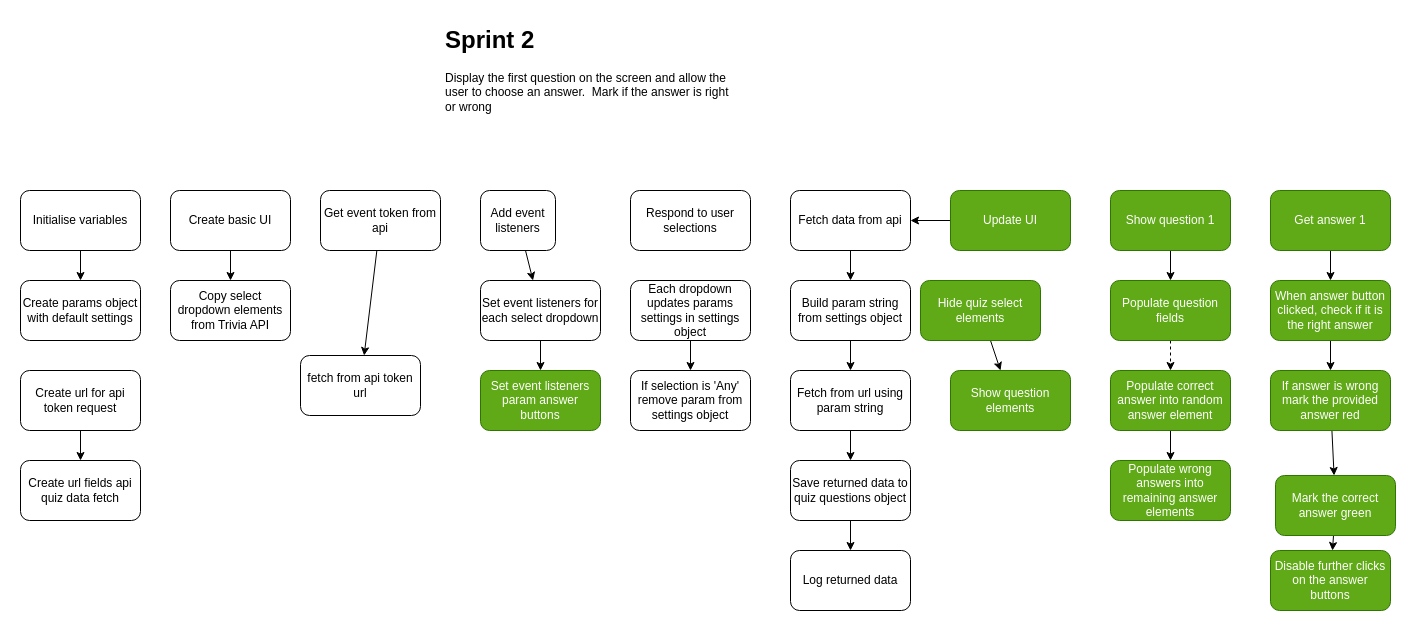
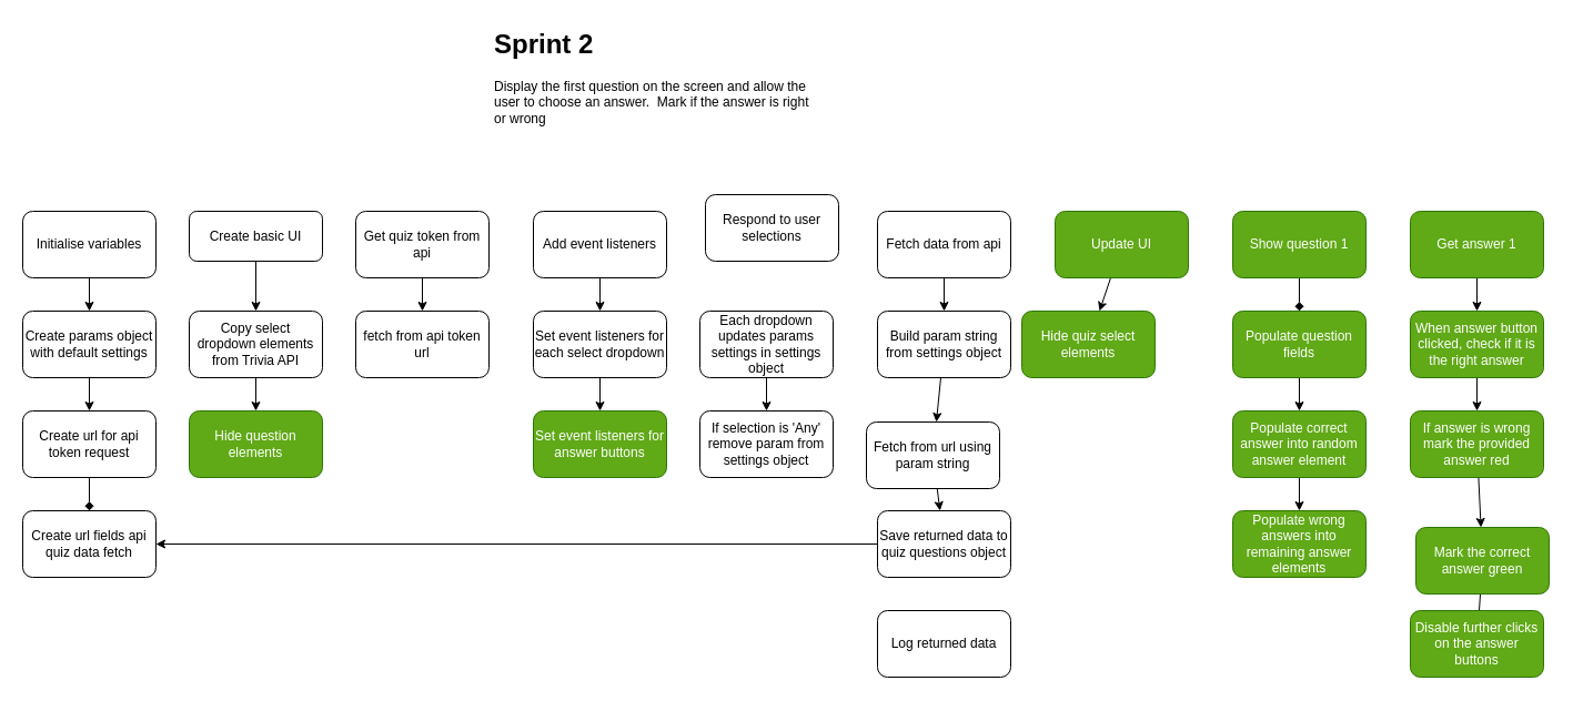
- <mxCell id="6" value="Create basic UI" style="rounded=1;whiteSpace=wrap;html=1;" parent="1" vertex="1"><mxGeometry x="170" y="190" width="120" height="60" as="geometry" /></mxCell>
+ <mxCell id="6" value="Create basic UI" style="rounded=1;whiteSpace=wrap;html=1;" parent="1" vertex="1"><mxGeometry x="170" y="190" width="120" height="45" as="geometry" /></mxCell>
- <mxCell id="27" value="Get event token from api" style="rounded=1;whiteSpace=wrap;html=1;" parent="1" vertex="1"><mxGeometry x="320" y="190" width="120" height="60" as="geometry" /></mxCell>
+ <mxCell id="27" value="Get quiz token from api" style="rounded=1;whiteSpace=wrap;html=1;" parent="1" vertex="1"><mxGeometry x="320" y="190" width="120" height="60" as="geometry" /></mxCell>
- <mxCell id="46" value="Add event listeners" style="rounded=1;whiteSpace=wrap;html=1;" vertex="1" parent="1"><mxGeometry x="480" y="190" width="75" height="60" as="geometry" /></mxCell>
+ <mxCell id="46" value="Add event listeners" style="rounded=1;whiteSpace=wrap;html=1;" vertex="1" parent="1"><mxGeometry x="480" y="190" width="120" height="60" as="geometry" /></mxCell>
- <mxCell id="11" value="Respond to user selections" style="rounded=1;whiteSpace=wrap;html=1;" parent="1" vertex="1"><mxGeometry x="630" y="190" width="120" height="60" as="geometry" /></mxCell>
+ <mxCell id="11" value="Respond to user selections" style="rounded=1;whiteSpace=wrap;html=1;" parent="1" vertex="1"><mxGeometry x="635" y="175" width="120" height="60" as="geometry" /></mxCell>
- <mxCell id="32" value="" style="edgeStyle=none;html=1;" edge="1" parent="1" source="33" target="18"><mxGeometry relative="1" as="geometry" /></mxCell>
+ <mxCell id="32" value="" style="edgeStyle=none;html=1;" edge="1" parent="1" source="33" target="36"><mxGeometry relative="1" as="geometry" /></mxCell>
- <mxCell id="38" value="" style="edgeStyle=none;html=1;" edge="1" parent="1" source="39" target="41"><mxGeometry relative="1" as="geometry" /></mxCell>
+ <mxCell id="38" value="" style="edgeStyle=none;html=1;endArrow=diamond;" edge="1" parent="1" source="39" target="41"><mxGeometry relative="1" as="geometry" /></mxCell>
+ <mxCell id="9" value="" style="edgeStyle=none;html=1;" parent="1" source="10" target="30" edge="1"><mxGeometry relative="1" as="geometry" /></mxCell>
+ <mxCell id="7" value="" style="edgeStyle=none;html=1;" edge="1" parent="1" source="8" target="34"><mxGeometry relative="1" as="geometry" /></mxCell>
- <mxCell id="35" value="" style="edgeStyle=none;html=1;" edge="1" parent="1" source="36" target="37"><mxGeometry relative="1" as="geometry" /></mxCell>
- <mxCell id="40" value="" style="edgeStyle=none;html=1;dashed=1;" edge="1" parent="1" source="41" target="43"><mxGeometry relative="1" as="geometry" /></mxCell>
+ <mxCell id="40" value="" style="edgeStyle=none;html=1;" edge="1" parent="1" source="41" target="43"><mxGeometry relative="1" as="geometry" /></mxCell>
- <mxCell id="28" value="fetch from api token url" style="rounded=1;whiteSpace=wrap;html=1;" parent="1" vertex="1"><mxGeometry x="300" y="355" width="120" height="60" as="geometry" /></mxCell>
+ <mxCell id="28" value="fetch from api token url" style="rounded=1;whiteSpace=wrap;html=1;" parent="1" vertex="1"><mxGeometry x="320" y="280" width="120" height="60" as="geometry" /></mxCell>
+ <mxCell id="34" value="Hide question elements" style="rounded=1;whiteSpace=wrap;html=1;fillColor=#60a917;fontColor=#ffffff;strokeColor=#2D7600;" vertex="1" parent="1"><mxGeometry x="170" y="370" width="120" height="60" as="geometry" /></mxCell>
- <mxCell id="47" value="Set event listeners param answer buttons" style="rounded=1;whiteSpace=wrap;html=1;fillColor=#60a917;fontColor=#ffffff;strokeColor=#2D7600;" vertex="1" parent="1"><mxGeometry x="480" y="370" width="120" height="60" as="geometry" /></mxCell>
+ <mxCell id="47" value="Set event listeners for answer buttons" style="rounded=1;whiteSpace=wrap;html=1;fillColor=#60a917;fontColor=#ffffff;strokeColor=#2D7600;" vertex="1" parent="1"><mxGeometry x="480" y="370" width="120" height="60" as="geometry" /></mxCell>
- <mxCell id="22" value="Fetch from url using param string" style="rounded=1;whiteSpace=wrap;html=1;" parent="1" vertex="1"><mxGeometry x="790" y="370" width="120" height="60" as="geometry" /></mxCell>
+ <mxCell id="22" value="Fetch from url using param string" style="rounded=1;whiteSpace=wrap;html=1;" parent="1" vertex="1"><mxGeometry x="780" y="380" width="120" height="60" as="geometry" /></mxCell>
- <mxCell id="37" value="Show question elements" style="rounded=1;whiteSpace=wrap;html=1;fillColor=#60a917;fontColor=#ffffff;strokeColor=#2D7600;" vertex="1" parent="1"><mxGeometry x="950" y="370" width="120" height="60" as="geometry" /></mxCell>
- <mxCell id="29" value="" style="edgeStyle=none;html=1;" parent="1" source="30" target="31" edge="1"><mxGeometry relative="1" as="geometry" /></mxCell>
+ <mxCell id="29" value="" style="edgeStyle=none;html=1;endArrow=diamond;" parent="1" source="30" target="31" edge="1"><mxGeometry relative="1" as="geometry" /></mxCell>
- <mxCell id="24" value="" style="edgeStyle=none;html=1;" parent="1" source="25" target="23" edge="1"><mxGeometry relative="1" as="geometry" /></mxCell>
+ <mxCell id="24" value="" style="edgeStyle=none;html=1;" parent="1" source="25" target="31" edge="1"><mxGeometry relative="1" as="geometry" /></mxCell>
- <mxCell id="54" value="" style="edgeStyle=none;html=1;" edge="1" parent="1" source="55" target="56"><mxGeometry relative="1" as="geometry" /></mxCell>
+ <mxCell id="54" value="" style="edgeStyle=none;html=1;endArrow=none;" edge="1" parent="1" source="55" target="56"><mxGeometry relative="1" as="geometry" /></mxCell>
